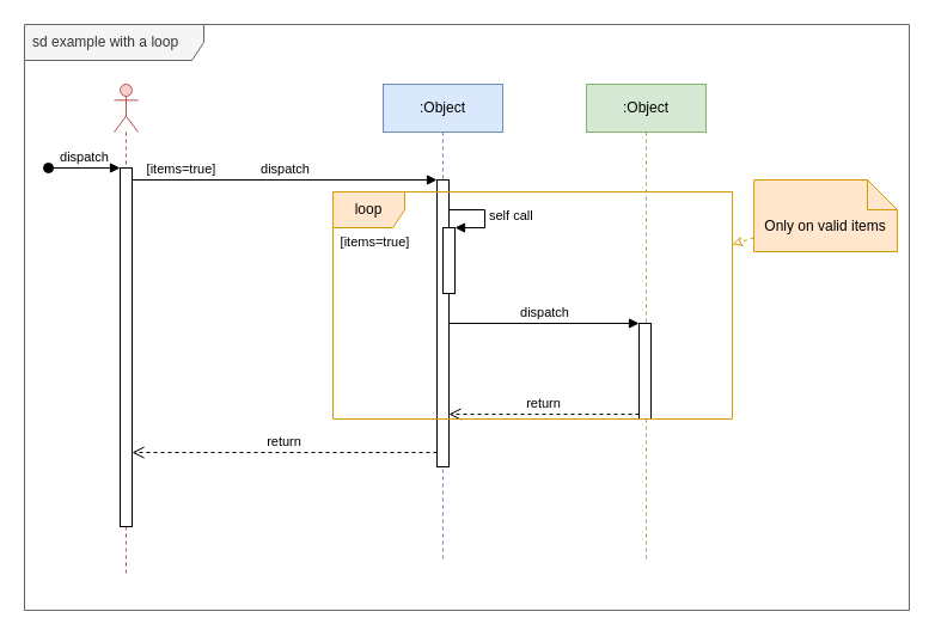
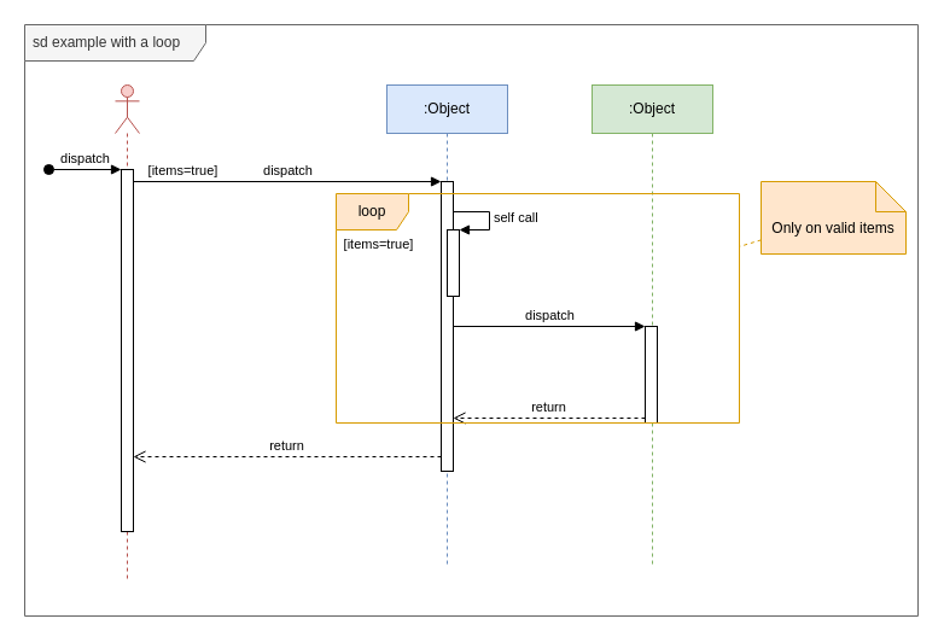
- <mxCell id="20" style="rounded=0;orthogonalLoop=1;jettySize=auto;html=1;endArrow=classic;endFill=0;dashed=1;fillColor=#ffe6cc;strokeColor=#d79b00;" parent="1" source="21" target="18" edge="1"><mxGeometry relative="1" as="geometry" /></mxCell>
+ <mxCell id="20" style="rounded=0;orthogonalLoop=1;jettySize=auto;html=1;endArrow=none;endFill=0;dashed=1;fillColor=#ffe6cc;strokeColor=#d79b00;" parent="1" source="21" target="18" edge="1"><mxGeometry relative="1" as="geometry" /></mxCell>
